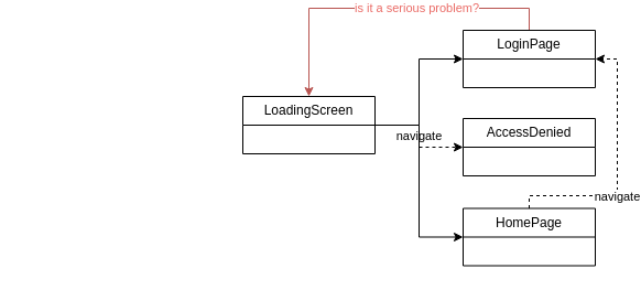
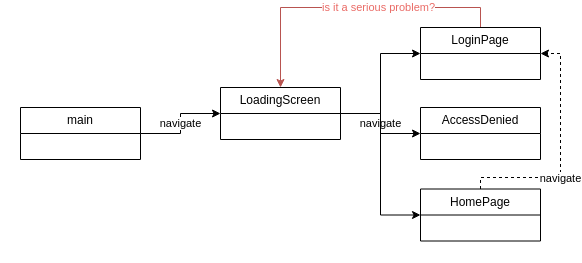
+ <mxCell id="2" value="navigate" style="edgeStyle=orthogonalEdgeStyle;rounded=0;orthogonalLoop=1;jettySize=auto;html=1;exitX=1;exitY=0.5;exitDx=0;exitDy=0;entryX=0;entryY=0.5;entryDx=0;entryDy=0;" edge="1" parent="1" source="3" target="7"><mxGeometry relative="1" as="geometry" /></mxCell>
+ <mxCell id="3" value="main" style="swimlane;fontStyle=0;childLayout=stackLayout;horizontal=1;startSize=26;fillColor=none;horizontalStack=0;resizeParent=1;resizeParentMax=0;resizeLast=0;collapsible=1;marginBottom=0;whiteSpace=wrap;html=1;" vertex="1" parent="1"><mxGeometry x="20" y="100" width="120" height="52" as="geometry" /></mxCell>
- <mxCell id="4" value="navigate" style="edgeStyle=orthogonalEdgeStyle;rounded=0;orthogonalLoop=1;jettySize=auto;html=1;exitX=1;exitY=0.5;exitDx=0;exitDy=0;entryX=0;entryY=0.5;entryDx=0;entryDy=0;dashed=1;" edge="1" parent="1" source="7" target="10"><mxGeometry relative="1" as="geometry" /></mxCell>
+ <mxCell id="4" value="navigate" style="edgeStyle=orthogonalEdgeStyle;rounded=0;orthogonalLoop=1;jettySize=auto;html=1;exitX=1;exitY=0.5;exitDx=0;exitDy=0;entryX=0;entryY=0.5;entryDx=0;entryDy=0;" edge="1" parent="1" source="7" target="10"><mxGeometry relative="1" as="geometry" /></mxCell>
